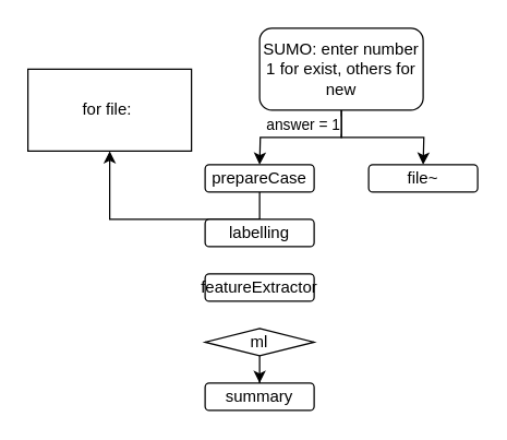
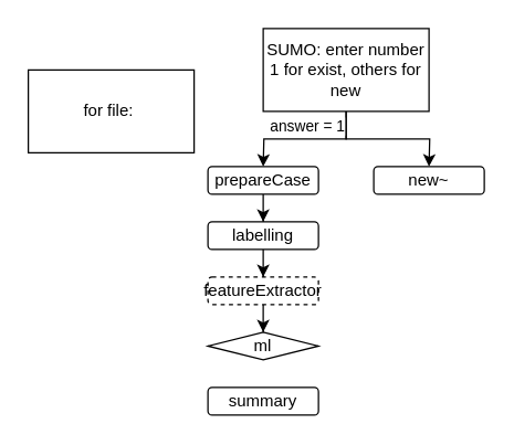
- <mxCell id="5" value="SUMO: enter number 1 for exist, others for new" style="rounded=1;whiteSpace=wrap;html=1;" vertex="1" parent="1"><mxGeometry x="190" y="20" width="120" height="60" as="geometry" /></mxCell>
+ <mxCell id="5" value="SUMO: enter number 1 for exist, others for new" style="whiteSpace=wrap;html=1;rounded=0;" vertex="1" parent="1"><mxGeometry x="190" y="20" width="120" height="60" as="geometry" /></mxCell>
- <mxCell id="8" value="file~" style="rounded=1;whiteSpace=wrap;html=1;" vertex="1" parent="1"><mxGeometry x="270" y="120" width="80" height="20" as="geometry" /></mxCell>
+ <mxCell id="8" value="new~" style="rounded=1;whiteSpace=wrap;html=1;" vertex="1" parent="1"><mxGeometry x="270" y="120" width="80" height="20" as="geometry" /></mxCell>
- <mxCell id="6" style="edgeStyle=orthogonalEdgeStyle;rounded=0;orthogonalLoop=1;jettySize=auto;html=1;exitX=0.5;exitY=1;exitDx=0;exitDy=0;" edge="1" parent="1" source="7" target="16"><mxGeometry relative="1" as="geometry"><mxPoint x="190.258" y="160" as="targetPoint" /></mxGeometry></mxCell>
+ <mxCell id="6" style="edgeStyle=orthogonalEdgeStyle;rounded=0;orthogonalLoop=1;jettySize=auto;html=1;exitX=0.5;exitY=1;exitDx=0;exitDy=0;" edge="1" parent="1" source="7" target="10"><mxGeometry relative="1" as="geometry"><mxPoint x="190.258" y="160" as="targetPoint" /></mxGeometry></mxCell>
+ <mxCell id="9" value="" style="edgeStyle=orthogonalEdgeStyle;rounded=0;orthogonalLoop=1;jettySize=auto;html=1;" edge="1" parent="1" source="10" target="12"><mxGeometry relative="1" as="geometry" /></mxCell>
- <mxCell id="12" value="featureExtractor" style="whiteSpace=wrap;html=1;rounded=1;" vertex="1" parent="1"><mxGeometry x="150" y="200" width="80" height="20" as="geometry" /></mxCell>
+ <mxCell id="12" value="featureExtractor" style="whiteSpace=wrap;html=1;rounded=1;dashed=1;" vertex="1" parent="1"><mxGeometry x="150" y="200" width="80" height="20" as="geometry" /></mxCell>
+ <mxCell id="11" value="" style="edgeStyle=orthogonalEdgeStyle;rounded=0;orthogonalLoop=1;jettySize=auto;html=1;" edge="1" parent="1" source="12" target="14"><mxGeometry relative="1" as="geometry" /></mxCell>
- <mxCell id="13" value="" style="edgeStyle=orthogonalEdgeStyle;rounded=0;orthogonalLoop=1;jettySize=auto;html=1;" edge="1" parent="1" source="14" target="15"><mxGeometry relative="1" as="geometry" /></mxCell>
